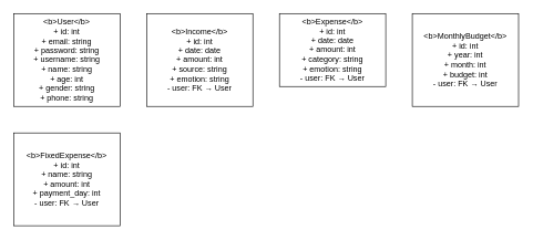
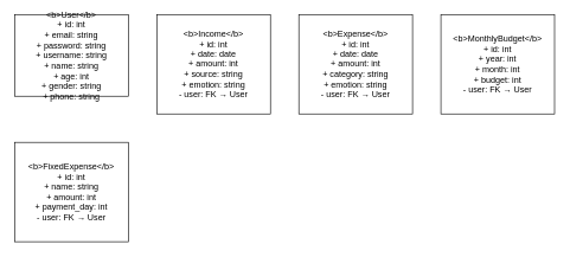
- <mxCell id="4" value="&amp;lt;b&amp;gt;Expense&amp;lt;/b&amp;gt;&lt;br/&gt;+ id: int&lt;br/&gt;+ date: date&lt;br/&gt;+ amount: int&lt;br/&gt;+ category: string&lt;br/&gt;+ emotion: string&lt;br/&gt;- user: FK → User" style="shape=umlClass;whiteSpace=wrap;html=1;" vertex="1" parent="1"><mxGeometry x="420" y="20" width="160" height="110" as="geometry" /></mxCell>
+ <mxCell id="4" value="&amp;lt;b&amp;gt;Expense&amp;lt;/b&amp;gt;&lt;br/&gt;+ id: int&lt;br/&gt;+ date: date&lt;br/&gt;+ amount: int&lt;br/&gt;+ category: string&lt;br/&gt;+ emotion: string&lt;br/&gt;- user: FK → User" style="shape=umlClass;whiteSpace=wrap;html=1;" vertex="1" parent="1"><mxGeometry x="420" y="20" width="160" height="140" as="geometry" /></mxCell>
- <mxCell id="2" value="&amp;lt;b&amp;gt;User&amp;lt;/b&amp;gt;&lt;br/&gt;+ id: int&lt;br/&gt;+ email: string&lt;br/&gt;+ password: string&lt;br/&gt;+ username: string&lt;br/&gt;+ name: string&lt;br/&gt;+ age: int&lt;br/&gt;+ gender: string&lt;br/&gt;+ phone: string" style="shape=umlClass;whiteSpace=wrap;html=1;" vertex="1" parent="1"><mxGeometry x="20" y="20" width="160" height="140" as="geometry" /></mxCell>
+ <mxCell id="2" value="&amp;lt;b&amp;gt;User&amp;lt;/b&amp;gt;&lt;br/&gt;+ id: int&lt;br/&gt;+ email: string&lt;br/&gt;+ password: string&lt;br/&gt;+ username: string&lt;br/&gt;+ name: string&lt;br/&gt;+ age: int&lt;br/&gt;+ gender: string&lt;br/&gt;+ phone: string" style="shape=umlClass;whiteSpace=wrap;html=1;" vertex="1" parent="1"><mxGeometry x="20" y="20" width="160" height="115" as="geometry" /></mxCell>
